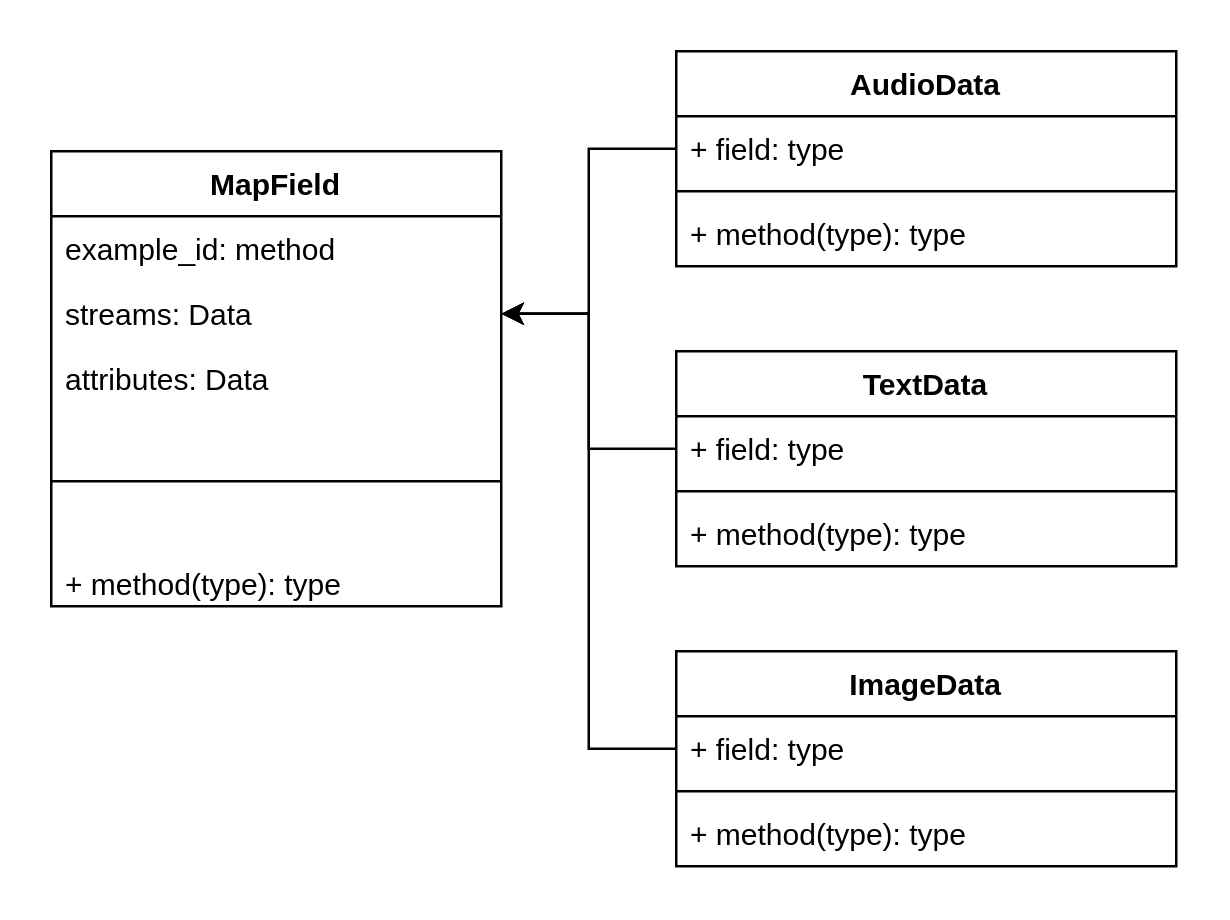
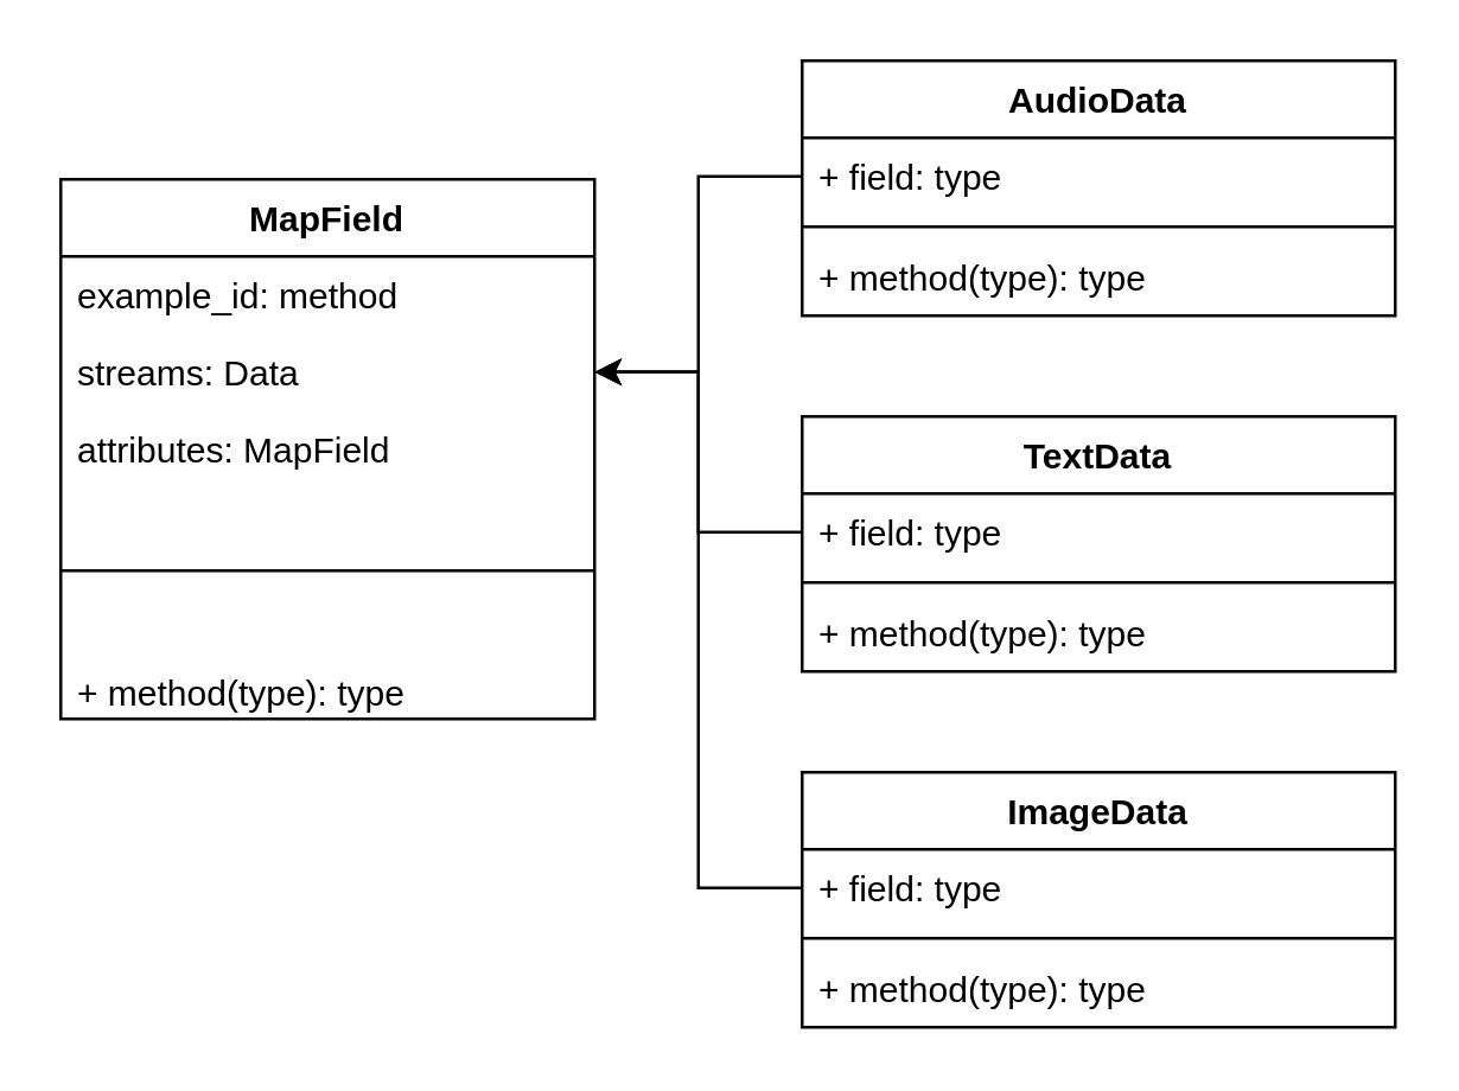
- <mxCell id="5" value="attributes: Data" style="text;strokeColor=none;fillColor=none;align=left;verticalAlign=top;spacingLeft=4;spacingRight=4;overflow=hidden;rotatable=0;points=[[0,0.5],[1,0.5]];portConstraint=eastwest;" vertex="1" parent="2"><mxGeometry y="78" width="180" height="26" as="geometry" /></mxCell>
+ <mxCell id="5" value="attributes: MapField" style="text;strokeColor=none;fillColor=none;align=left;verticalAlign=top;spacingLeft=4;spacingRight=4;overflow=hidden;rotatable=0;points=[[0,0.5],[1,0.5]];portConstraint=eastwest;" vertex="1" parent="2"><mxGeometry y="78" width="180" height="26" as="geometry" /></mxCell>
